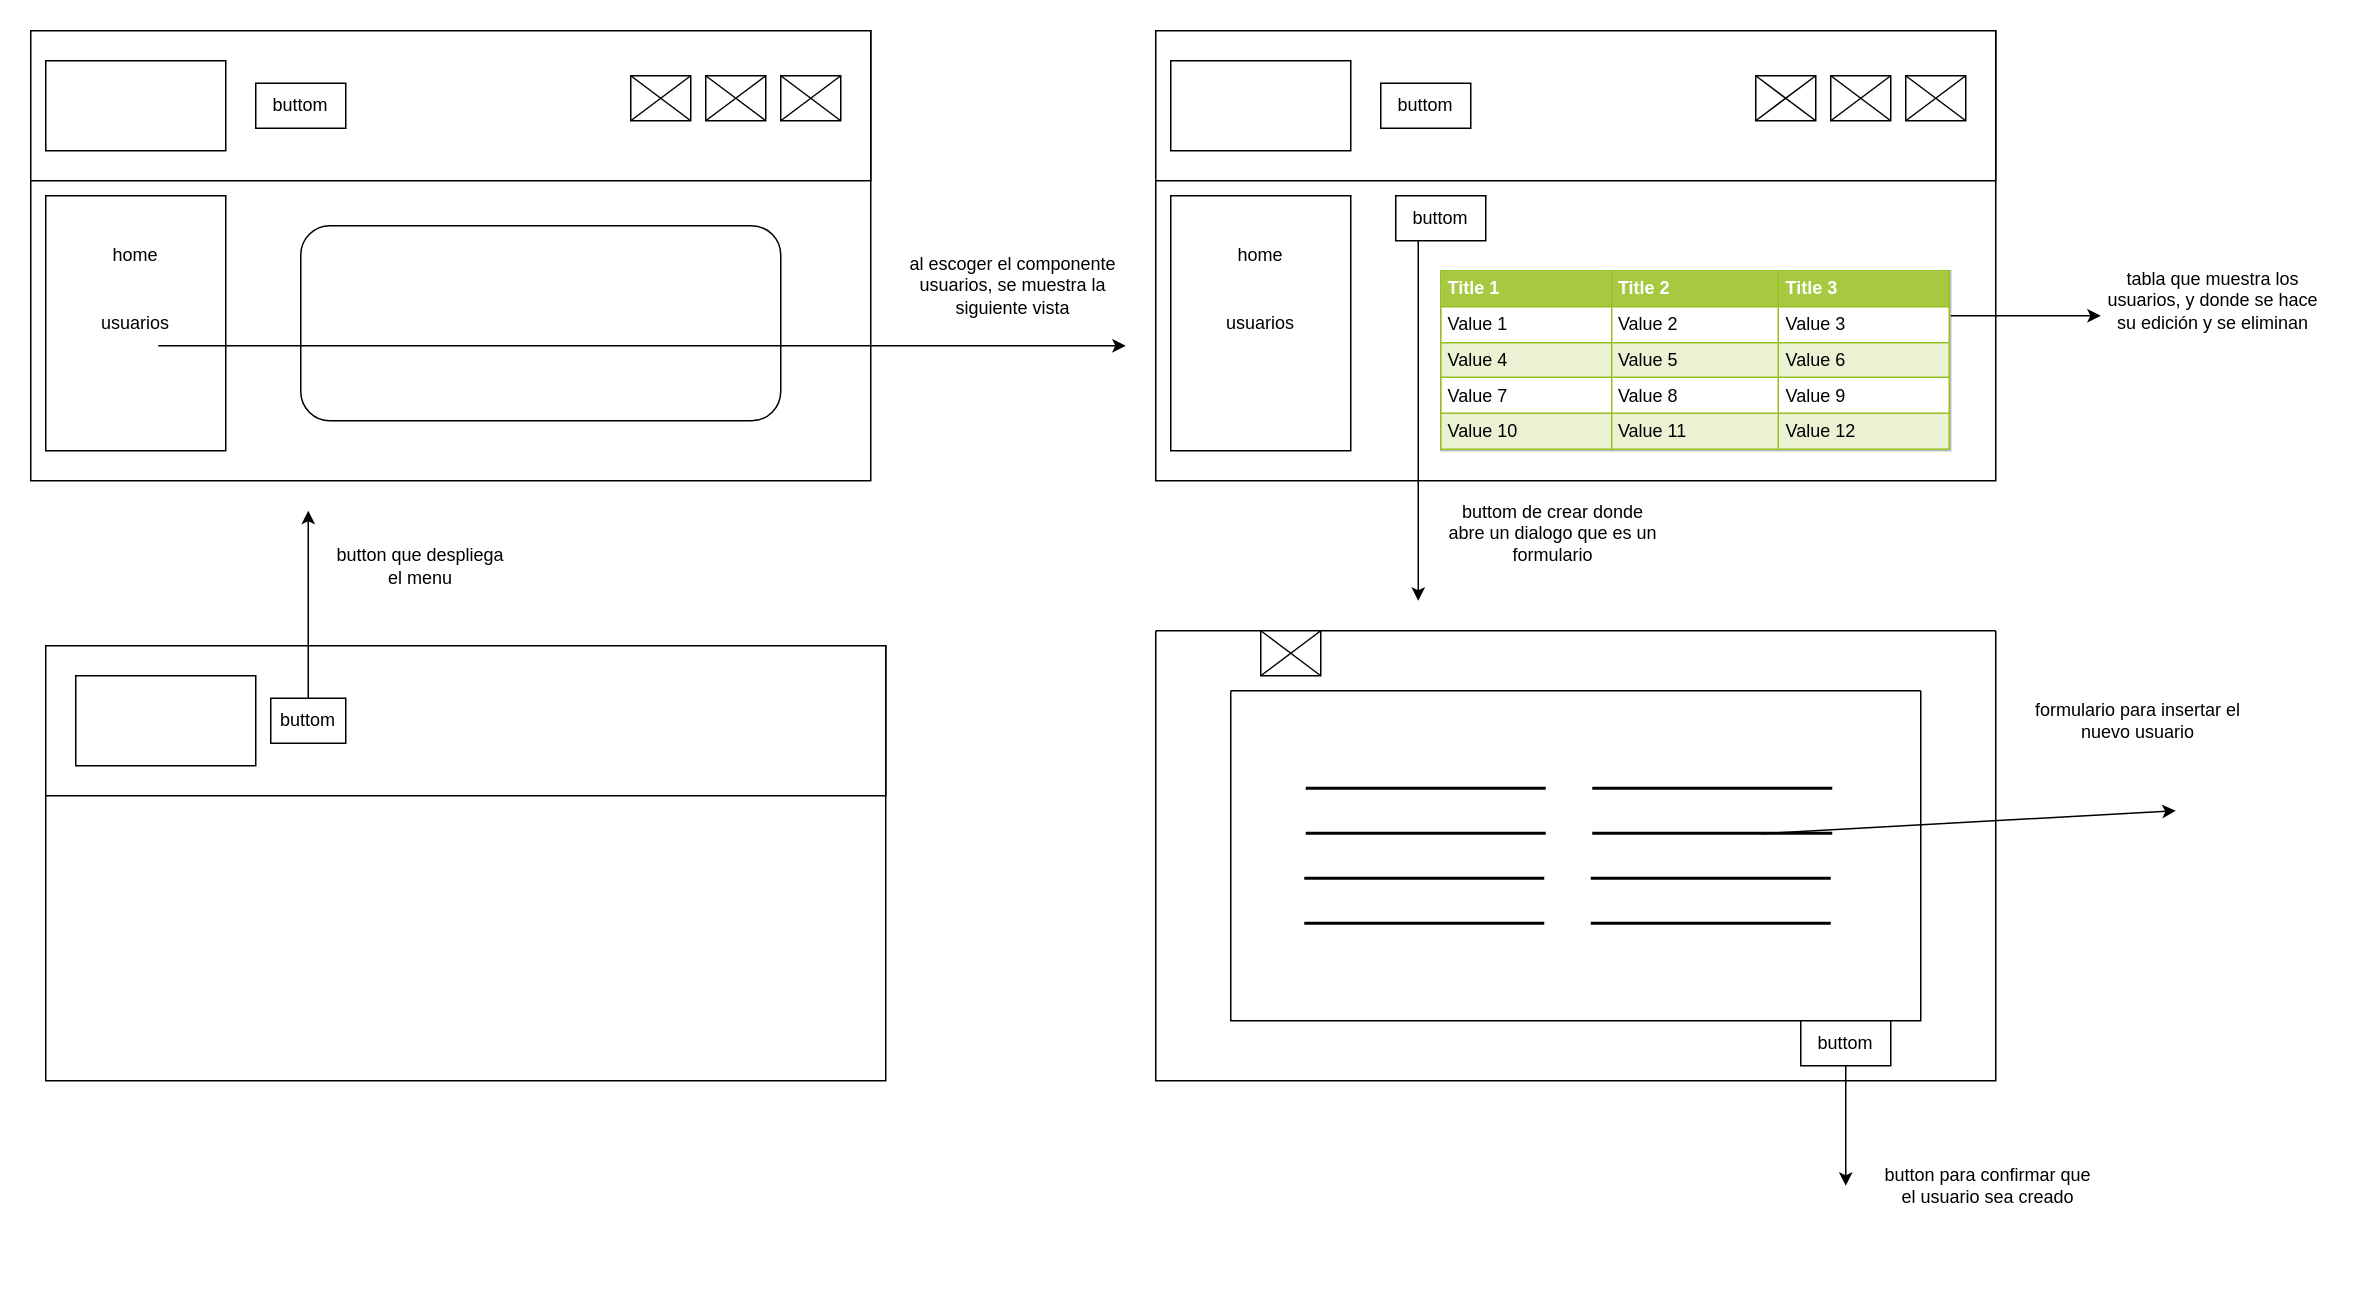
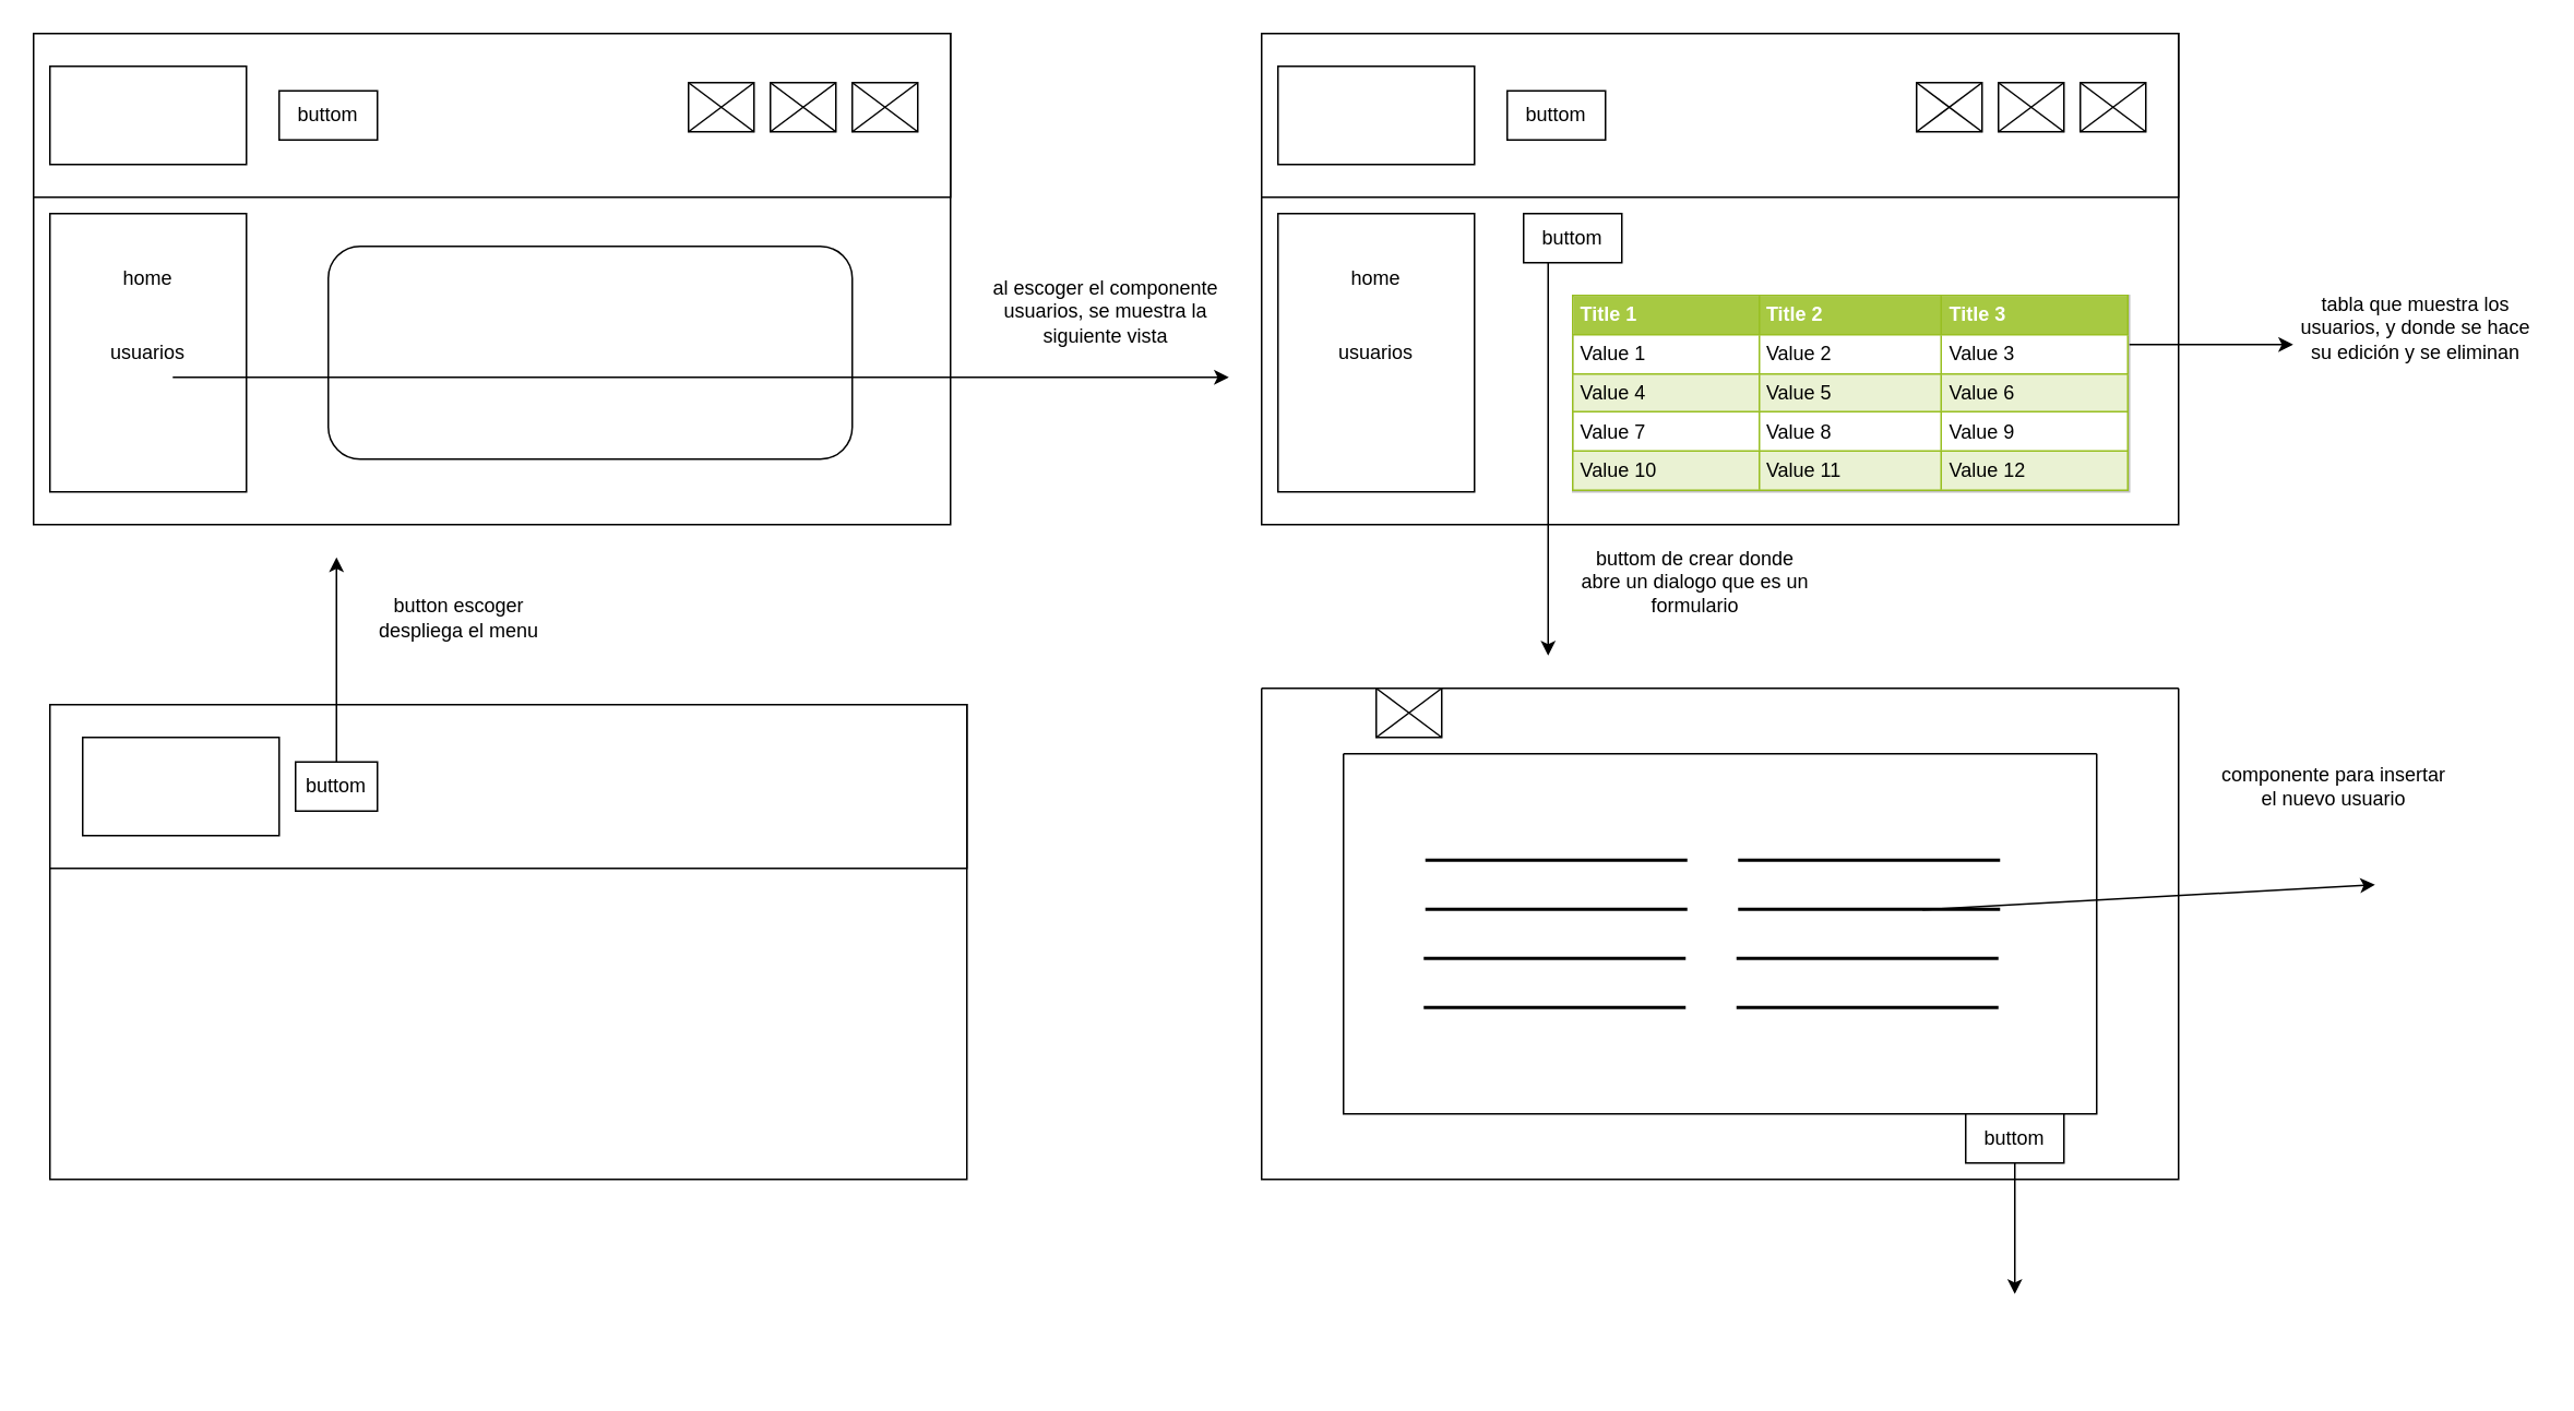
- <mxCell id="43" value="button que despliega el menu" style="text;html=1;strokeColor=none;fillColor=none;align=center;verticalAlign=middle;whiteSpace=wrap;rounded=0;" vertex="1" parent="1"><mxGeometry x="220" y="350" width="120" height="54" as="geometry" /></mxCell>
+ <mxCell id="43" value="button escoger despliega el menu" style="text;html=1;strokeColor=none;fillColor=none;align=center;verticalAlign=middle;whiteSpace=wrap;rounded=0;" vertex="1" parent="1"><mxGeometry x="220" y="350" width="120" height="54" as="geometry" /></mxCell>
- <mxCell id="64" value="formulario para insertar el nuevo usuario" style="text;html=1;strokeColor=none;fillColor=none;align=center;verticalAlign=middle;whiteSpace=wrap;rounded=0;" vertex="1" parent="1"><mxGeometry x="1350" y="430" width="150" height="100" as="geometry" /></mxCell>
+ <mxCell id="64" value="componente para insertar el nuevo usuario" style="text;html=1;strokeColor=none;fillColor=none;align=center;verticalAlign=middle;whiteSpace=wrap;rounded=0;" vertex="1" parent="1"><mxGeometry x="1350" y="430" width="150" height="100" as="geometry" /></mxCell>
- <mxCell id="66" value="button para confirmar que el usuario sea creado" style="text;html=1;strokeColor=none;fillColor=none;align=center;verticalAlign=middle;whiteSpace=wrap;rounded=0;" vertex="1" parent="1"><mxGeometry x="1250" y="740" width="150" height="100" as="geometry" /></mxCell>
